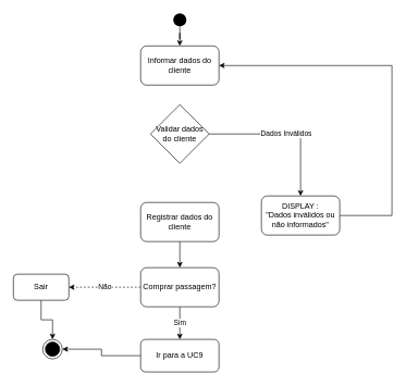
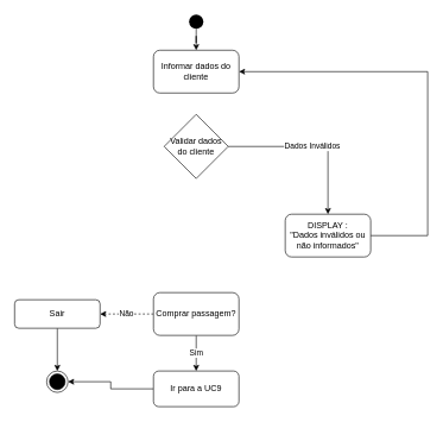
- <mxCell id="3" value="Registrar dados do cliente" style="rounded=1;whiteSpace=wrap;html=1;" vertex="1" parent="1"><mxGeometry x="215" y="310" width="120" height="60" as="geometry" /></mxCell>
- <mxCell id="2" value="" style="edgeStyle=orthogonalEdgeStyle;rounded=0;orthogonalLoop=1;jettySize=auto;html=1;" edge="1" parent="1" source="3" target="7"><mxGeometry relative="1" as="geometry" /></mxCell>
- <mxCell id="17" value="Sair" style="whiteSpace=wrap;html=1;rounded=1;" vertex="1" parent="1"><mxGeometry x="20" y="420" width="85" height="40" as="geometry" /></mxCell>
+ <mxCell id="17" value="Sair" style="whiteSpace=wrap;html=1;rounded=1;" vertex="1" parent="1"><mxGeometry x="20" y="420" width="120" height="40" as="geometry" /></mxCell>
